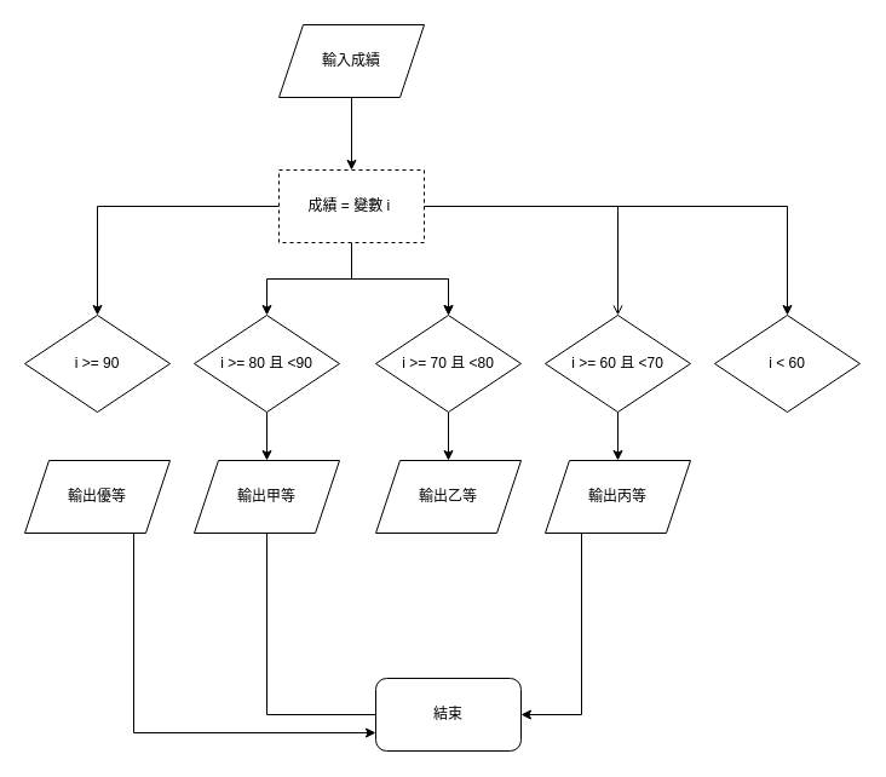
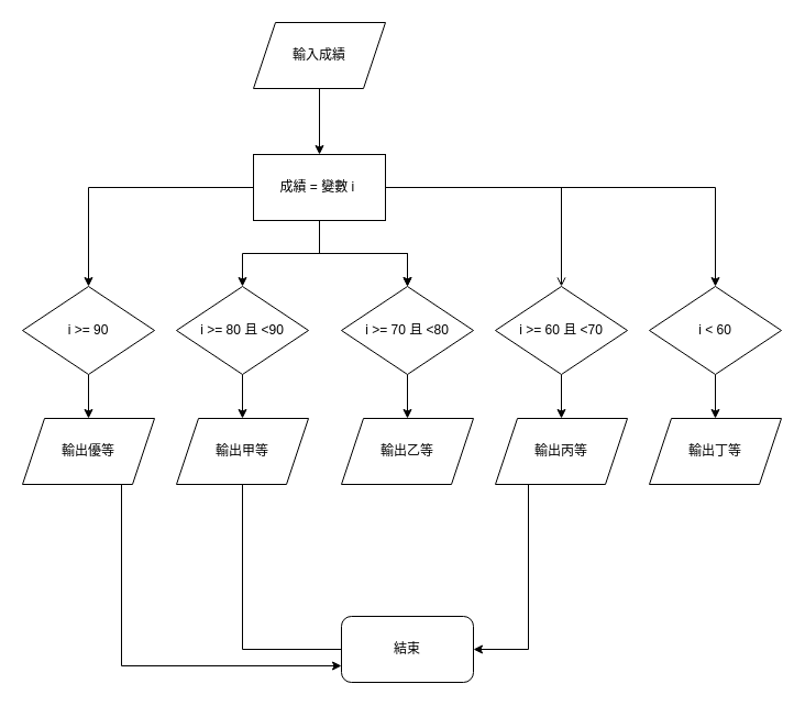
- <mxCell id="9" value="成績 = 變數 i&amp;nbsp;" style="rounded=0;whiteSpace=wrap;html=1;dashed=1;" vertex="1" parent="1"><mxGeometry x="230" y="140" width="120" height="60" as="geometry" /></mxCell>
+ <mxCell id="9" value="成績 = 變數 i&amp;nbsp;" style="rounded=0;whiteSpace=wrap;html=1;" vertex="1" parent="1"><mxGeometry x="230" y="140" width="120" height="60" as="geometry" /></mxCell>
+ <mxCell id="11" style="edgeStyle=orthogonalEdgeStyle;rounded=0;orthogonalLoop=1;jettySize=auto;html=1;exitX=0.5;exitY=1;exitDx=0;exitDy=0;entryX=0.5;entryY=0;entryDx=0;entryDy=0;" edge="1" parent="1" source="12" target="20"><mxGeometry relative="1" as="geometry" /></mxCell>
+ <mxCell id="24" style="edgeStyle=orthogonalEdgeStyle;rounded=0;orthogonalLoop=1;jettySize=auto;html=1;entryX=0.5;entryY=0;entryDx=0;entryDy=0;" edge="1" parent="1" source="25" target="26"><mxGeometry relative="1" as="geometry" /></mxCell>
+ <mxCell id="26" value="輸出丁等" style="shape=parallelogram;perimeter=parallelogramPerimeter;whiteSpace=wrap;html=1;fixedSize=1;" vertex="1" parent="1"><mxGeometry x="590" y="380" width="120" height="60" as="geometry" /></mxCell>
